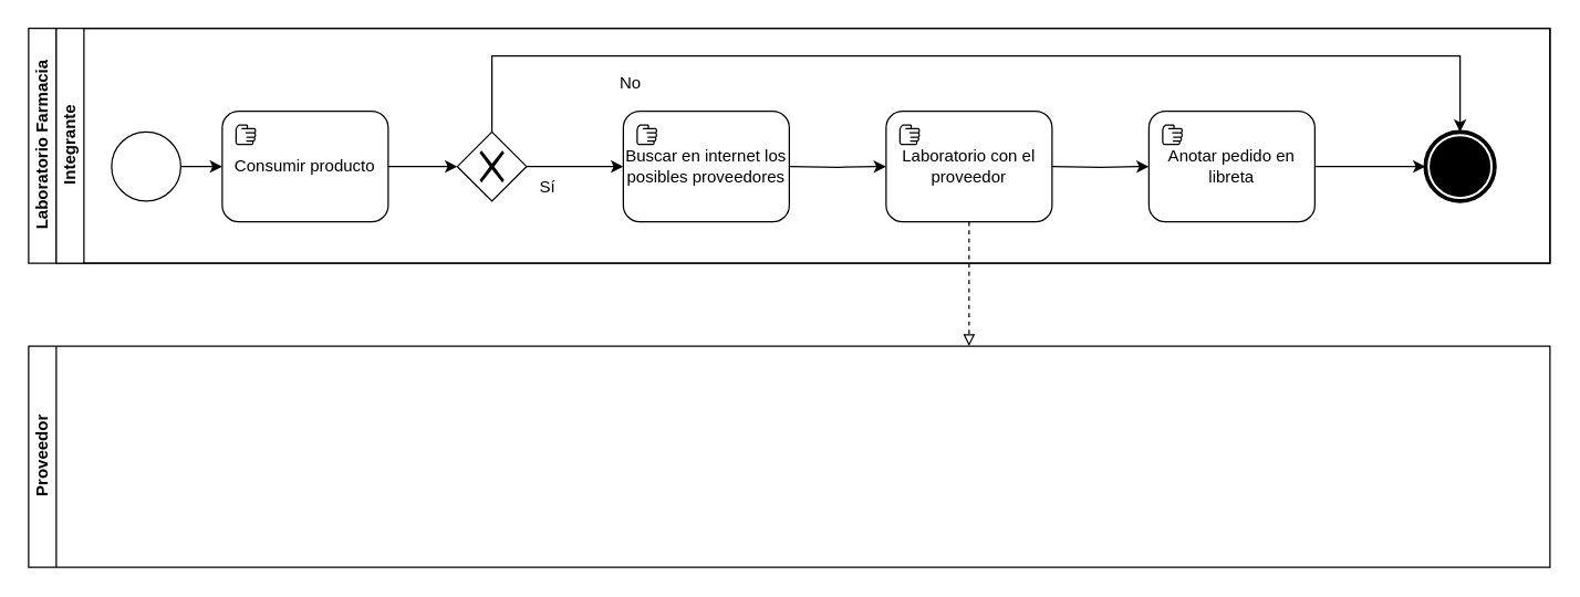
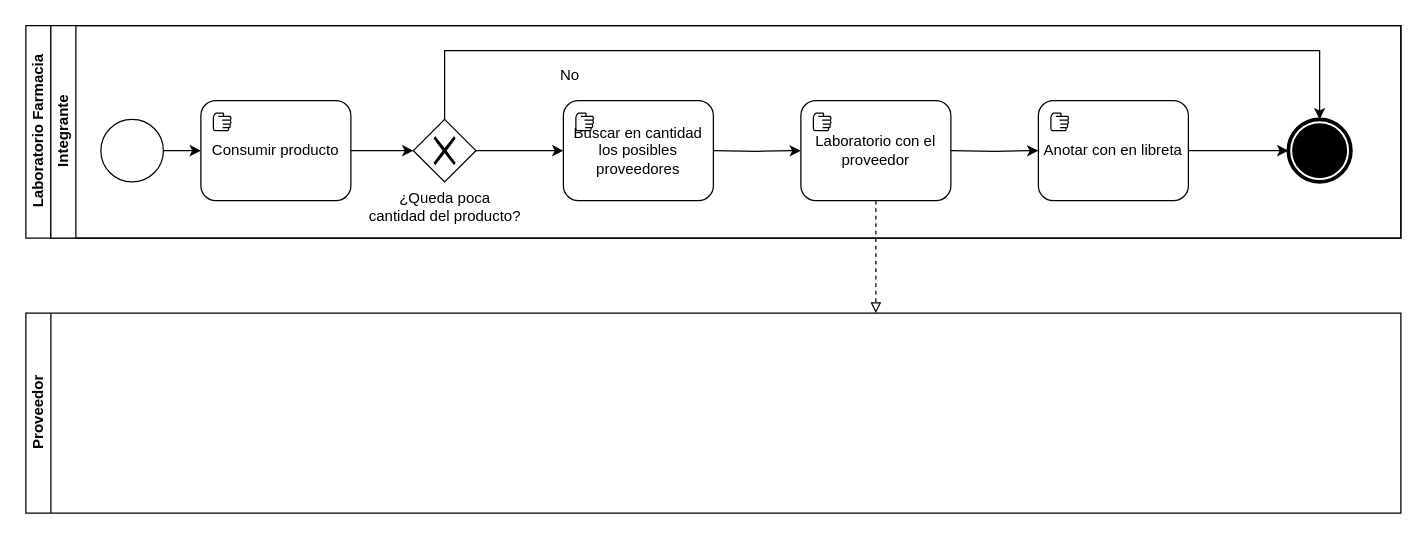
- <mxCell id="13" value="Buscar en internet los posibles proveedores" style="shape=ext;rounded=1;html=1;whiteSpace=wrap;fillColor=#FFFFFF;" vertex="1" parent="3"><mxGeometry x="410" y="60" width="120" height="80" as="geometry" /></mxCell>
+ <mxCell id="13" value="Buscar en cantidad los posibles proveedores" style="shape=ext;rounded=1;html=1;whiteSpace=wrap;fillColor=#FFFFFF;" vertex="1" parent="3"><mxGeometry x="410" y="60" width="120" height="80" as="geometry" /></mxCell>
- <mxCell id="21" value="Anotar pedido en libreta" style="shape=ext;rounded=1;html=1;whiteSpace=wrap;fillColor=#FFFFFF;" vertex="1" parent="3"><mxGeometry x="790" y="60" width="120" height="80" as="geometry" /></mxCell>
+ <mxCell id="21" value="Anotar con en libreta" style="shape=ext;rounded=1;html=1;whiteSpace=wrap;fillColor=#FFFFFF;" vertex="1" parent="3"><mxGeometry x="790" y="60" width="120" height="80" as="geometry" /></mxCell>
- <mxCell id="14" value="Sí" style="text;html=1;align=center;verticalAlign=middle;resizable=0;points=[];autosize=1;" vertex="1" parent="3"><mxGeometry x="340" y="105" width="30" height="20" as="geometry" /></mxCell>
+ <mxCell id="12" value="¿Queda poca &lt;br&gt;cantidad del producto?" style="text;html=1;align=center;verticalAlign=middle;resizable=0;points=[];autosize=1;" vertex="1" parent="3"><mxGeometry x="245" y="130" width="140" height="30" as="geometry" /></mxCell>
